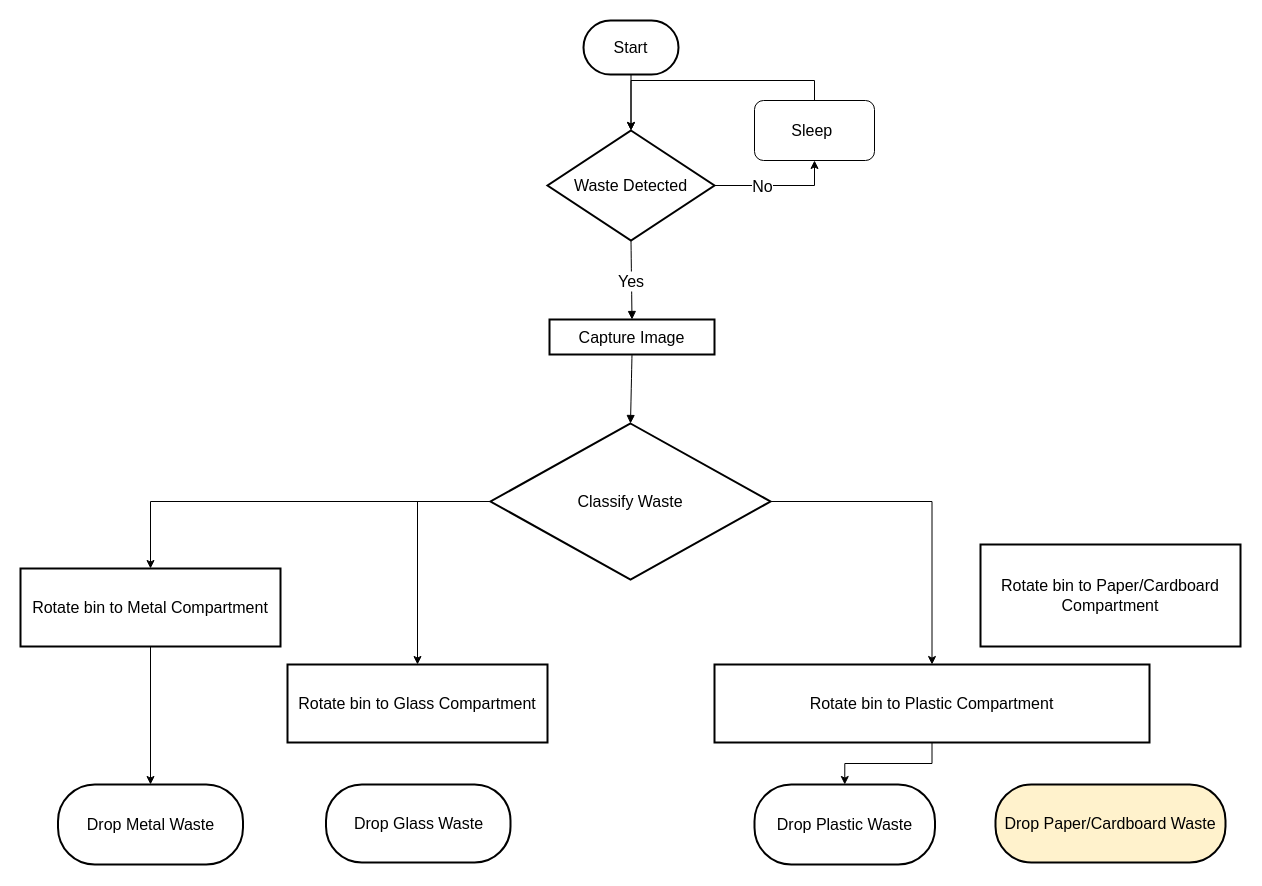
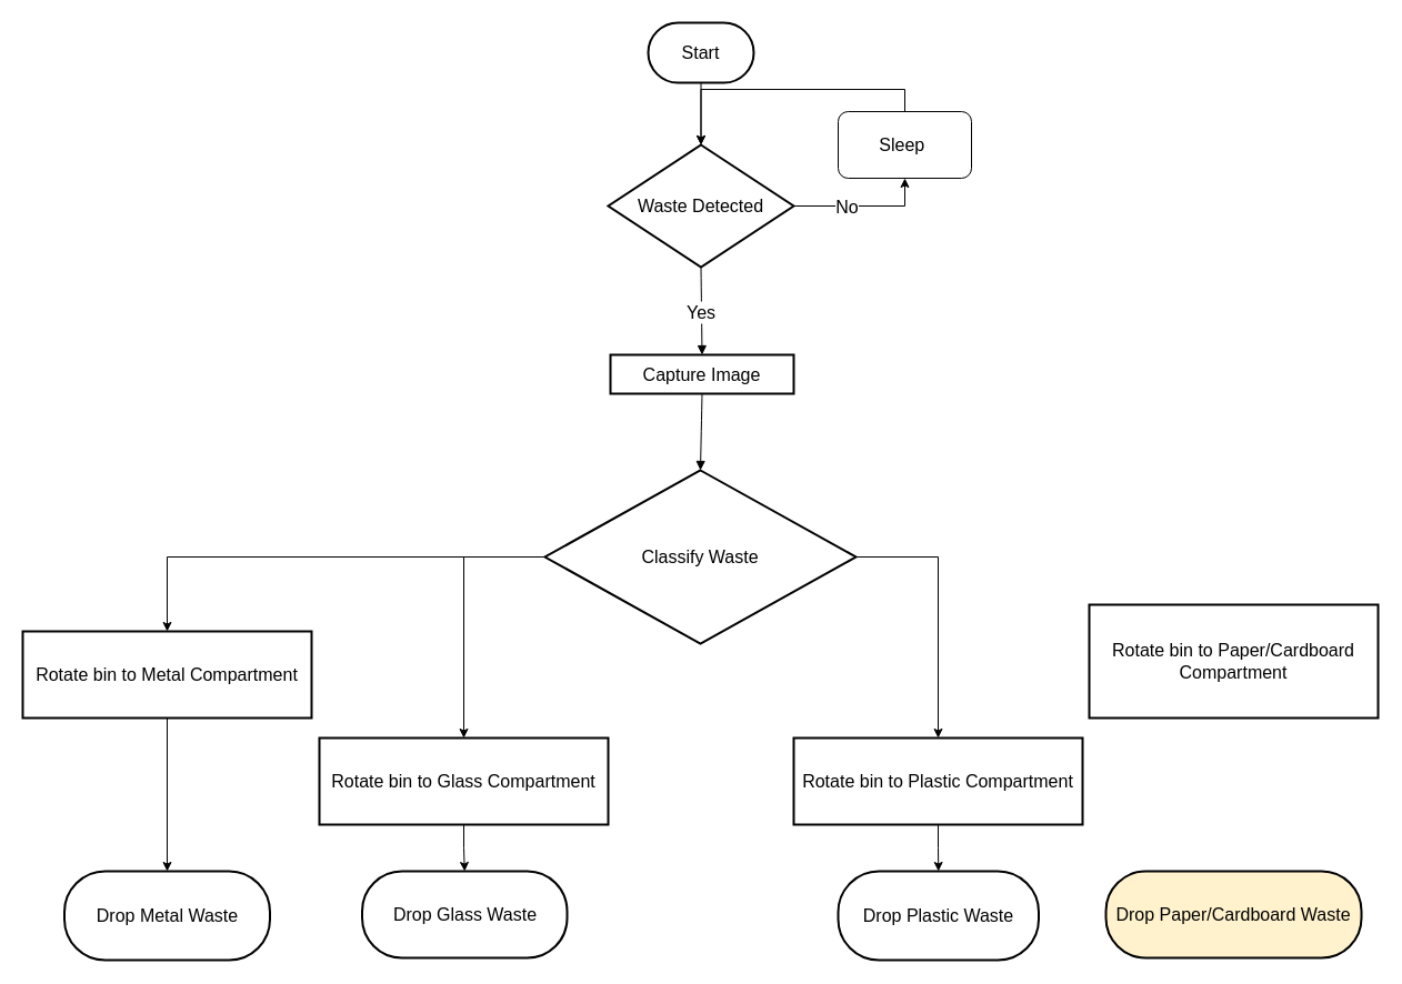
- <mxCell id="17" value="Rotate bin to Plastic Compartment" style="whiteSpace=wrap;strokeWidth=2;fontSize=16;" parent="1" vertex="1"><mxGeometry x="714" y="664" width="435" height="78" as="geometry" /></mxCell>
+ <mxCell id="17" value="Rotate bin to Plastic Compartment" style="whiteSpace=wrap;strokeWidth=2;fontSize=16;" parent="1" vertex="1"><mxGeometry x="714" y="664" width="260" height="78" as="geometry" /></mxCell>
+ <mxCell id="14" style="edgeStyle=orthogonalEdgeStyle;rounded=0;orthogonalLoop=1;jettySize=auto;html=1;exitX=0.5;exitY=1;exitDx=0;exitDy=0;entryX=0.5;entryY=0;entryDx=0;entryDy=0;fontSize=16;" edge="1" parent="1" source="15" target="20"><mxGeometry relative="1" as="geometry" /></mxCell>
